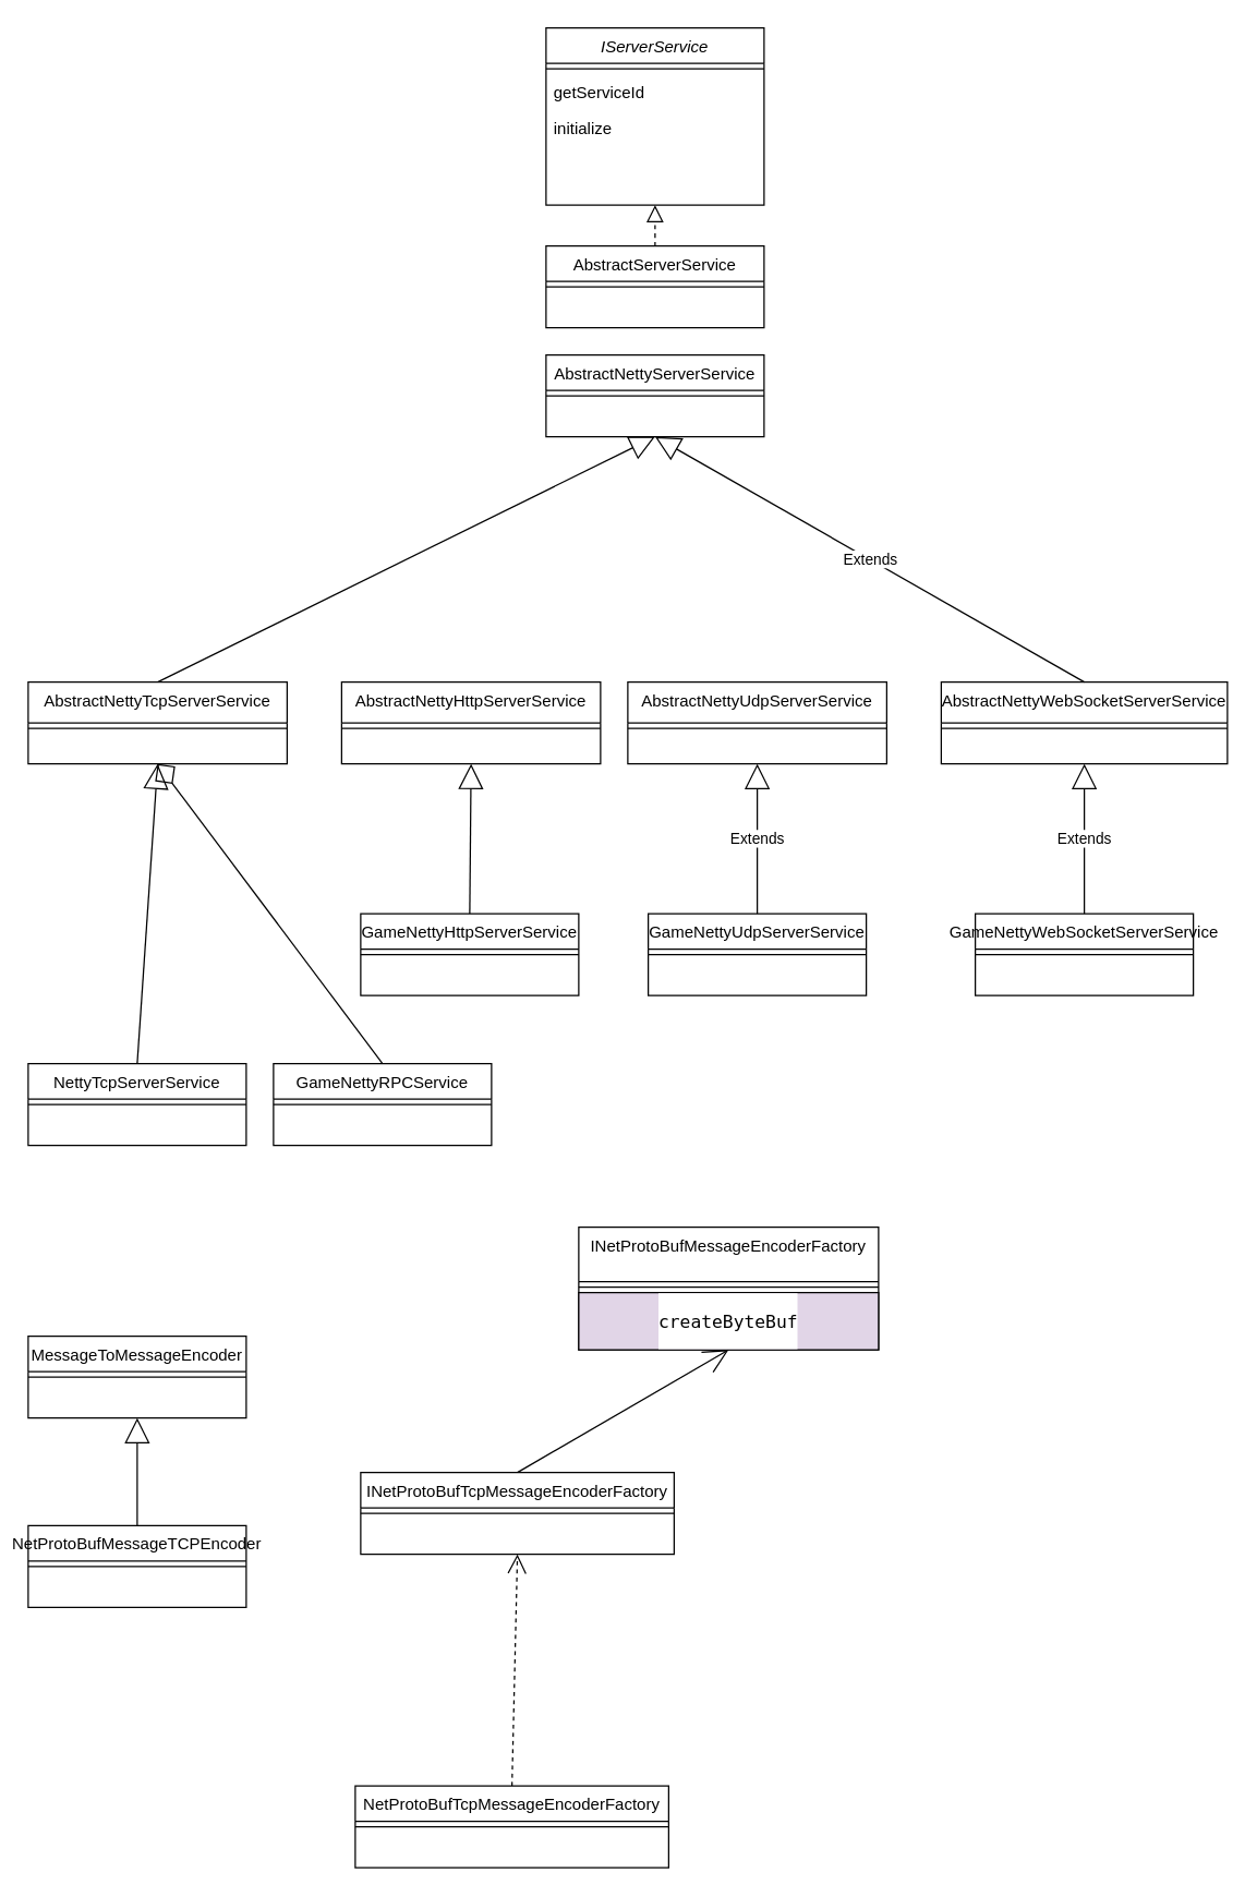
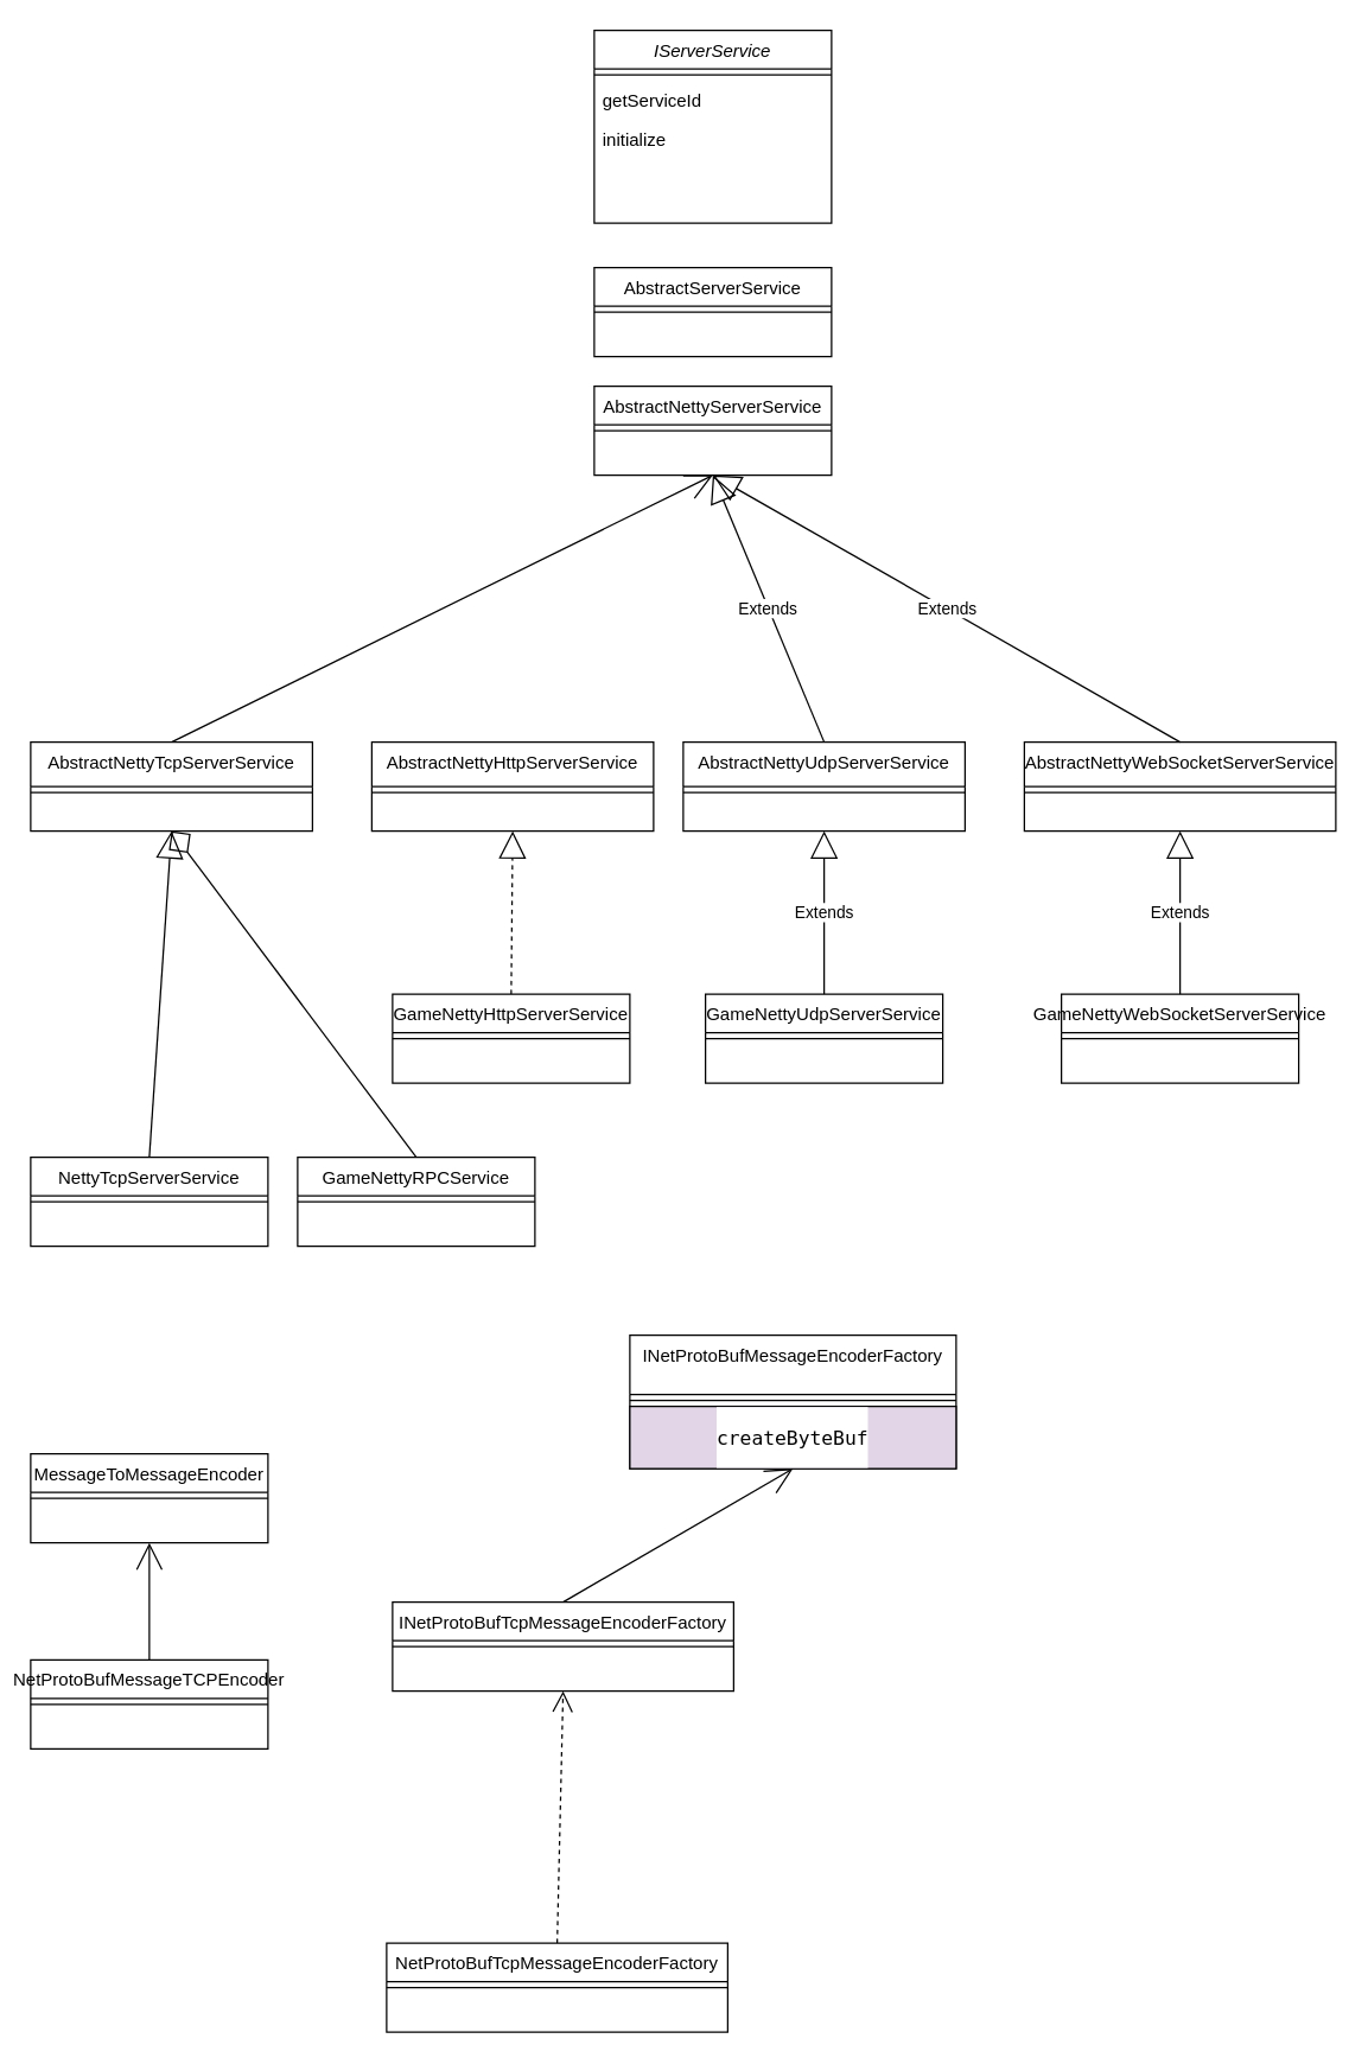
- <mxCell id="2" value="" style="endArrow=block;dashed=1;endFill=0;endSize=10;html=1;shadow=0;fontFamily=Helvetica;fontSize=11;fontColor=#000000;align=center;strokeColor=#000000;strokeWidth=1;edgeStyle=elbowEdgeStyle;elbow=vertical;" parent="1" source="31" target="33" edge="1"><mxGeometry width="160" relative="1" as="geometry"><mxPoint x="210" y="213" as="sourcePoint" /><mxPoint x="210" y="213" as="targetPoint" /></mxGeometry></mxCell>
- <mxCell id="3" value="" style="endArrow=block;endSize=16;endFill=0;html=1;entryX=0.5;entryY=1;entryDx=0;entryDy=0;exitX=0.5;exitY=0;exitDx=0;exitDy=0;" edge="1" parent="1" source="5" target="14"><mxGeometry y="10" width="160" relative="1" as="geometry"><mxPoint x="210" y="487" as="sourcePoint" /><mxPoint x="209.5" y="420" as="targetPoint" /><Array as="points" /><mxPoint as="offset" /></mxGeometry></mxCell>
+ <mxCell id="3" value="" style="endArrow=open;endSize=16;endFill=0;html=1;entryX=0.5;entryY=1;entryDx=0;entryDy=0;exitX=0.5;exitY=0;exitDx=0;exitDy=0;" edge="1" parent="1" source="5" target="14"><mxGeometry y="10" width="160" relative="1" as="geometry"><mxPoint x="210" y="487" as="sourcePoint" /><mxPoint x="209.5" y="420" as="targetPoint" /><Array as="points" /><mxPoint as="offset" /></mxGeometry></mxCell>
+ <mxCell id="13" value="Extends" style="endArrow=block;endSize=16;endFill=0;html=1;exitX=0.5;exitY=0;exitDx=0;exitDy=0;entryX=0.5;entryY=1;entryDx=0;entryDy=0;" edge="1" parent="1" source="9" target="14"><mxGeometry width="160" relative="1" as="geometry"><mxPoint x="355" y="510" as="sourcePoint" /><mxPoint x="220" y="430" as="targetPoint" /><Array as="points" /></mxGeometry></mxCell>
- <mxCell id="17" value="" style="endArrow=block;endSize=16;endFill=0;html=1;entryX=0.5;entryY=1;entryDx=0;entryDy=0;exitX=0.5;exitY=0;exitDx=0;exitDy=0;" edge="1" parent="1" source="18" target="7"><mxGeometry y="10" width="160" relative="1" as="geometry"><mxPoint x="320" y="620" as="sourcePoint" /><mxPoint x="320" y="580" as="targetPoint" /><Array as="points" /><mxPoint as="offset" /></mxGeometry></mxCell>
+ <mxCell id="17" value="" style="endArrow=block;endSize=16;endFill=0;html=1;entryX=0.5;entryY=1;entryDx=0;entryDy=0;exitX=0.5;exitY=0;exitDx=0;exitDy=0;dashed=1;" edge="1" parent="1" source="18" target="7"><mxGeometry y="10" width="160" relative="1" as="geometry"><mxPoint x="320" y="620" as="sourcePoint" /><mxPoint x="320" y="580" as="targetPoint" /><Array as="points" /><mxPoint as="offset" /></mxGeometry></mxCell>
- <mxCell id="41" value="" style="endArrow=block;endSize=16;endFill=0;html=1;entryX=0.5;entryY=1;entryDx=0;entryDy=0;exitX=0.5;exitY=0;exitDx=0;exitDy=0;" edge="1" parent="1" source="39" target="37"><mxGeometry y="10" width="160" relative="1" as="geometry"><mxPoint x="120" y="1100" as="sourcePoint" /><mxPoint x="200" y="990" as="targetPoint" /><Array as="points" /><mxPoint as="offset" /></mxGeometry></mxCell>
+ <mxCell id="41" value="" style="endArrow=open;endSize=16;endFill=0;html=1;entryX=0.5;entryY=1;entryDx=0;entryDy=0;exitX=0.5;exitY=0;exitDx=0;exitDy=0;" edge="1" parent="1" source="39" target="37"><mxGeometry y="10" width="160" relative="1" as="geometry"><mxPoint x="120" y="1100" as="sourcePoint" /><mxPoint x="200" y="990" as="targetPoint" /><Array as="points" /><mxPoint as="offset" /></mxGeometry></mxCell>
